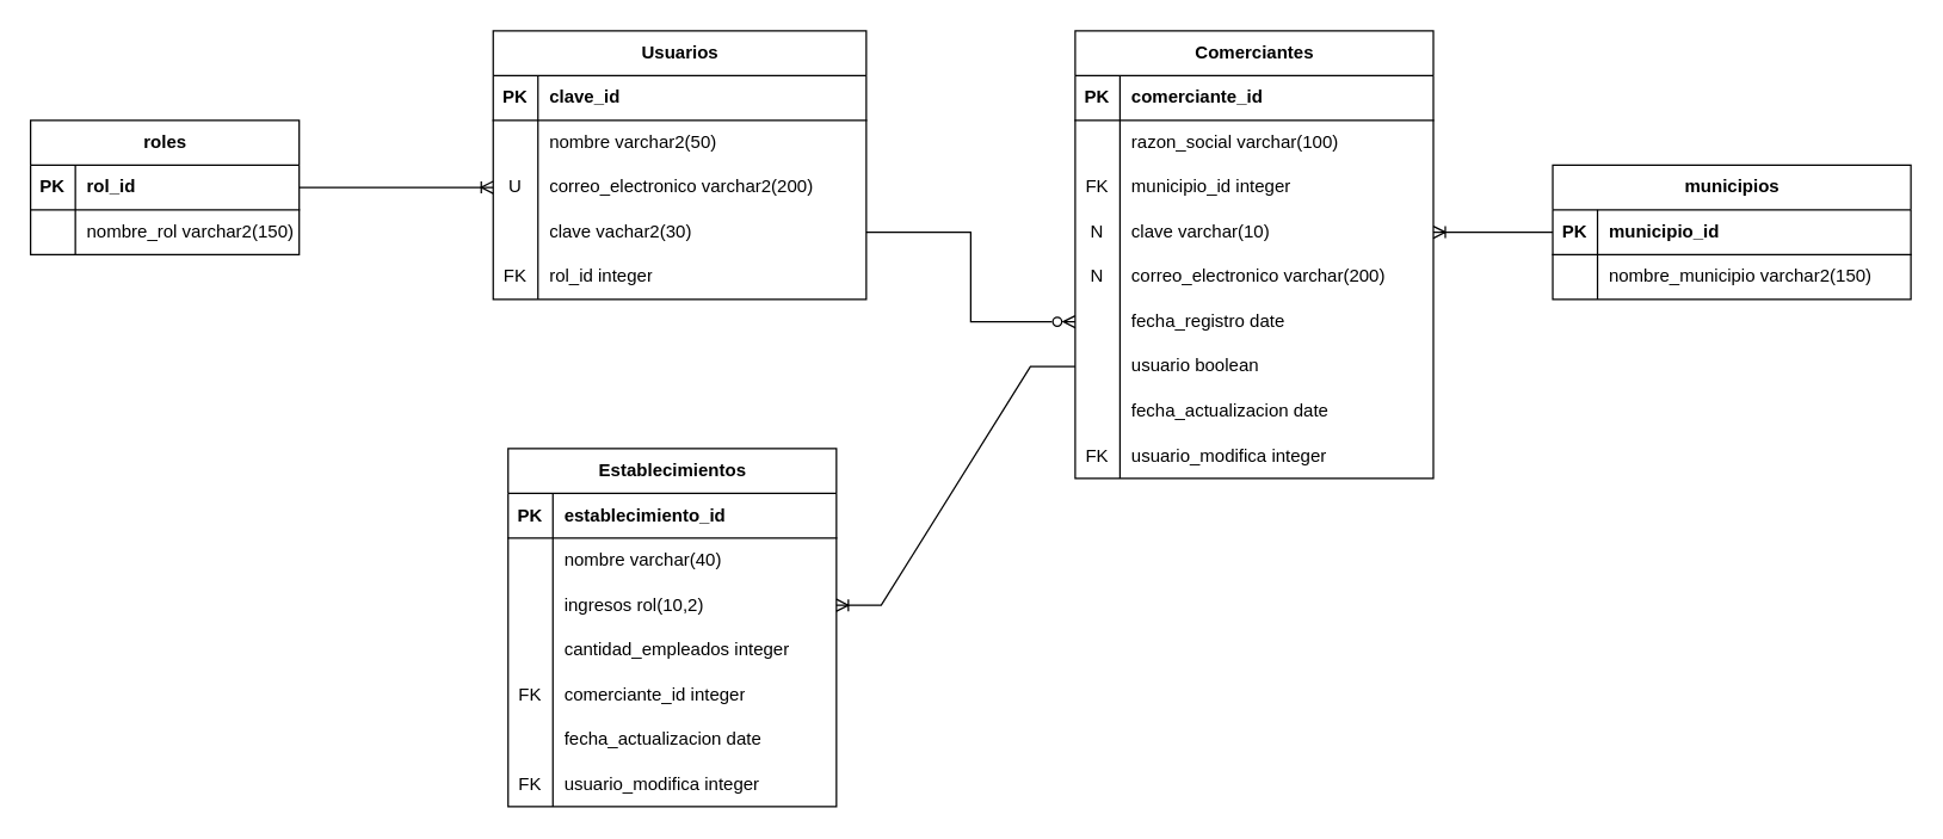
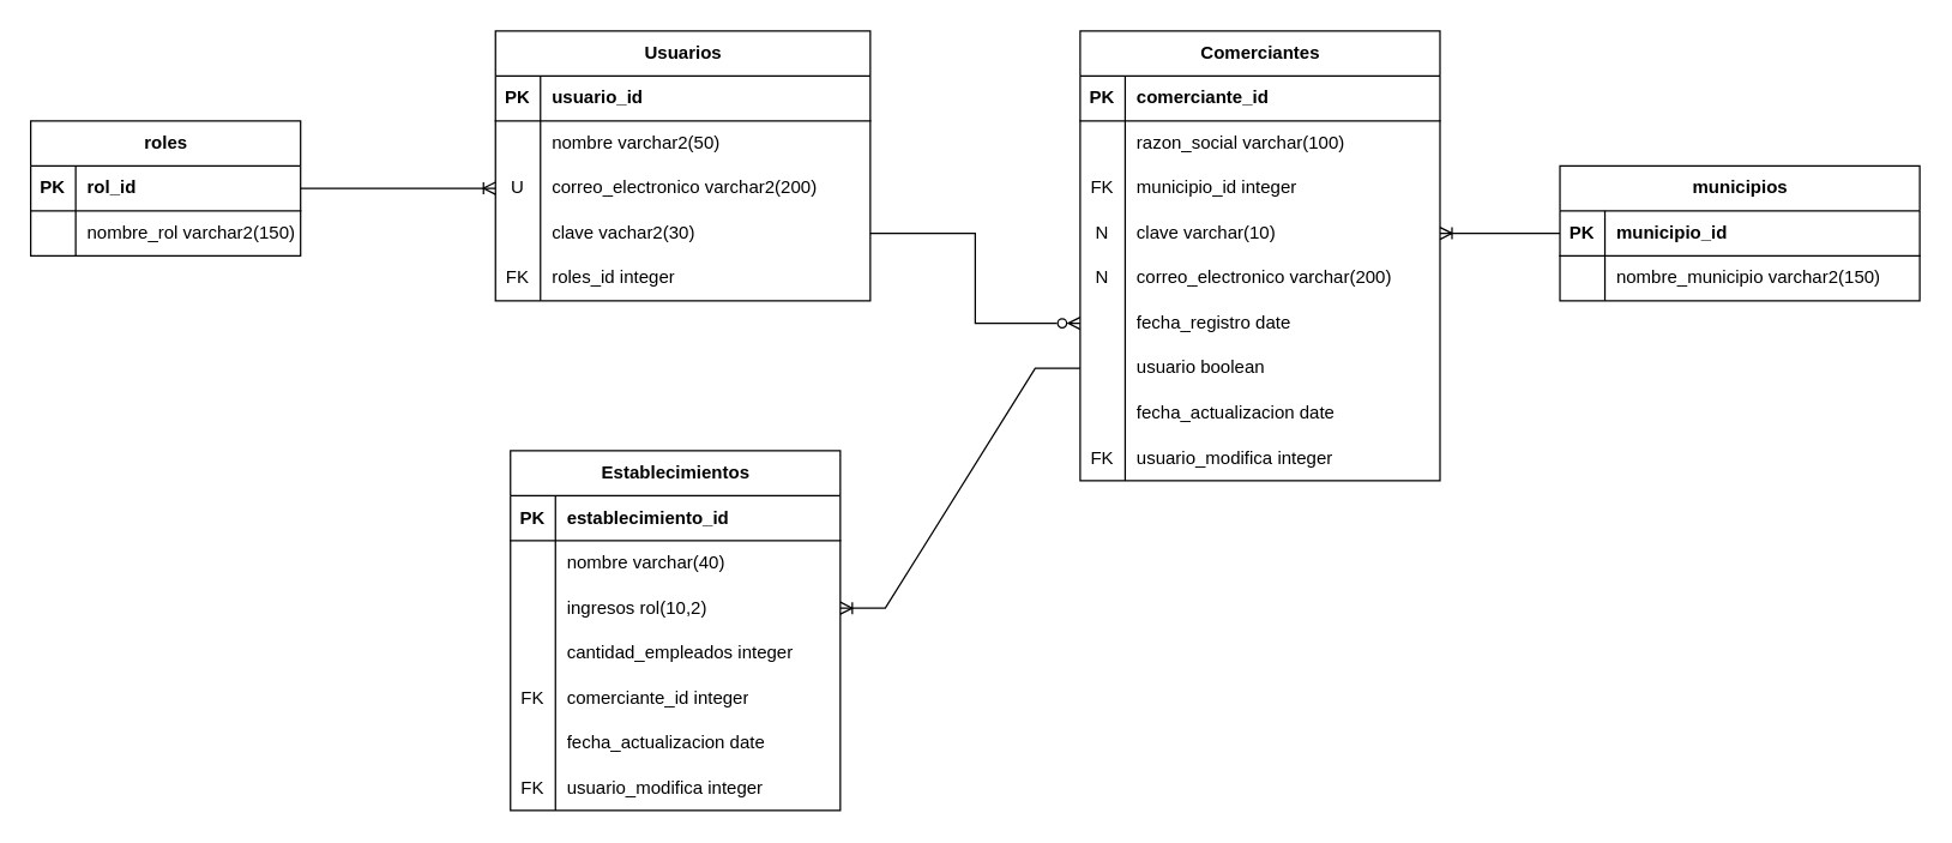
- <mxCell id="5" value="clave_id" style="shape=partialRectangle;connectable=0;fillColor=none;top=0;left=0;bottom=0;right=0;align=left;spacingLeft=6;fontStyle=1;overflow=hidden;whiteSpace=wrap;html=1;" vertex="1" parent="3"><mxGeometry x="30" width="220" height="30" as="geometry"><mxRectangle width="220" height="30" as="alternateBounds" /></mxGeometry></mxCell>
+ <mxCell id="5" value="usuario_id" style="shape=partialRectangle;connectable=0;fillColor=none;top=0;left=0;bottom=0;right=0;align=left;spacingLeft=6;fontStyle=1;overflow=hidden;whiteSpace=wrap;html=1;" vertex="1" parent="3"><mxGeometry x="30" width="220" height="30" as="geometry"><mxRectangle width="220" height="30" as="alternateBounds" /></mxGeometry></mxCell>
- <mxCell id="17" value="rol_id integer" style="shape=partialRectangle;connectable=0;fillColor=none;top=0;left=0;bottom=0;right=0;align=left;spacingLeft=6;overflow=hidden;whiteSpace=wrap;html=1;" vertex="1" parent="15"><mxGeometry x="30" width="220" height="30" as="geometry"><mxRectangle width="220" height="30" as="alternateBounds" /></mxGeometry></mxCell>
+ <mxCell id="17" value="roles_id integer" style="shape=partialRectangle;connectable=0;fillColor=none;top=0;left=0;bottom=0;right=0;align=left;spacingLeft=6;overflow=hidden;whiteSpace=wrap;html=1;" vertex="1" parent="15"><mxGeometry x="30" width="220" height="30" as="geometry"><mxRectangle width="220" height="30" as="alternateBounds" /></mxGeometry></mxCell>
